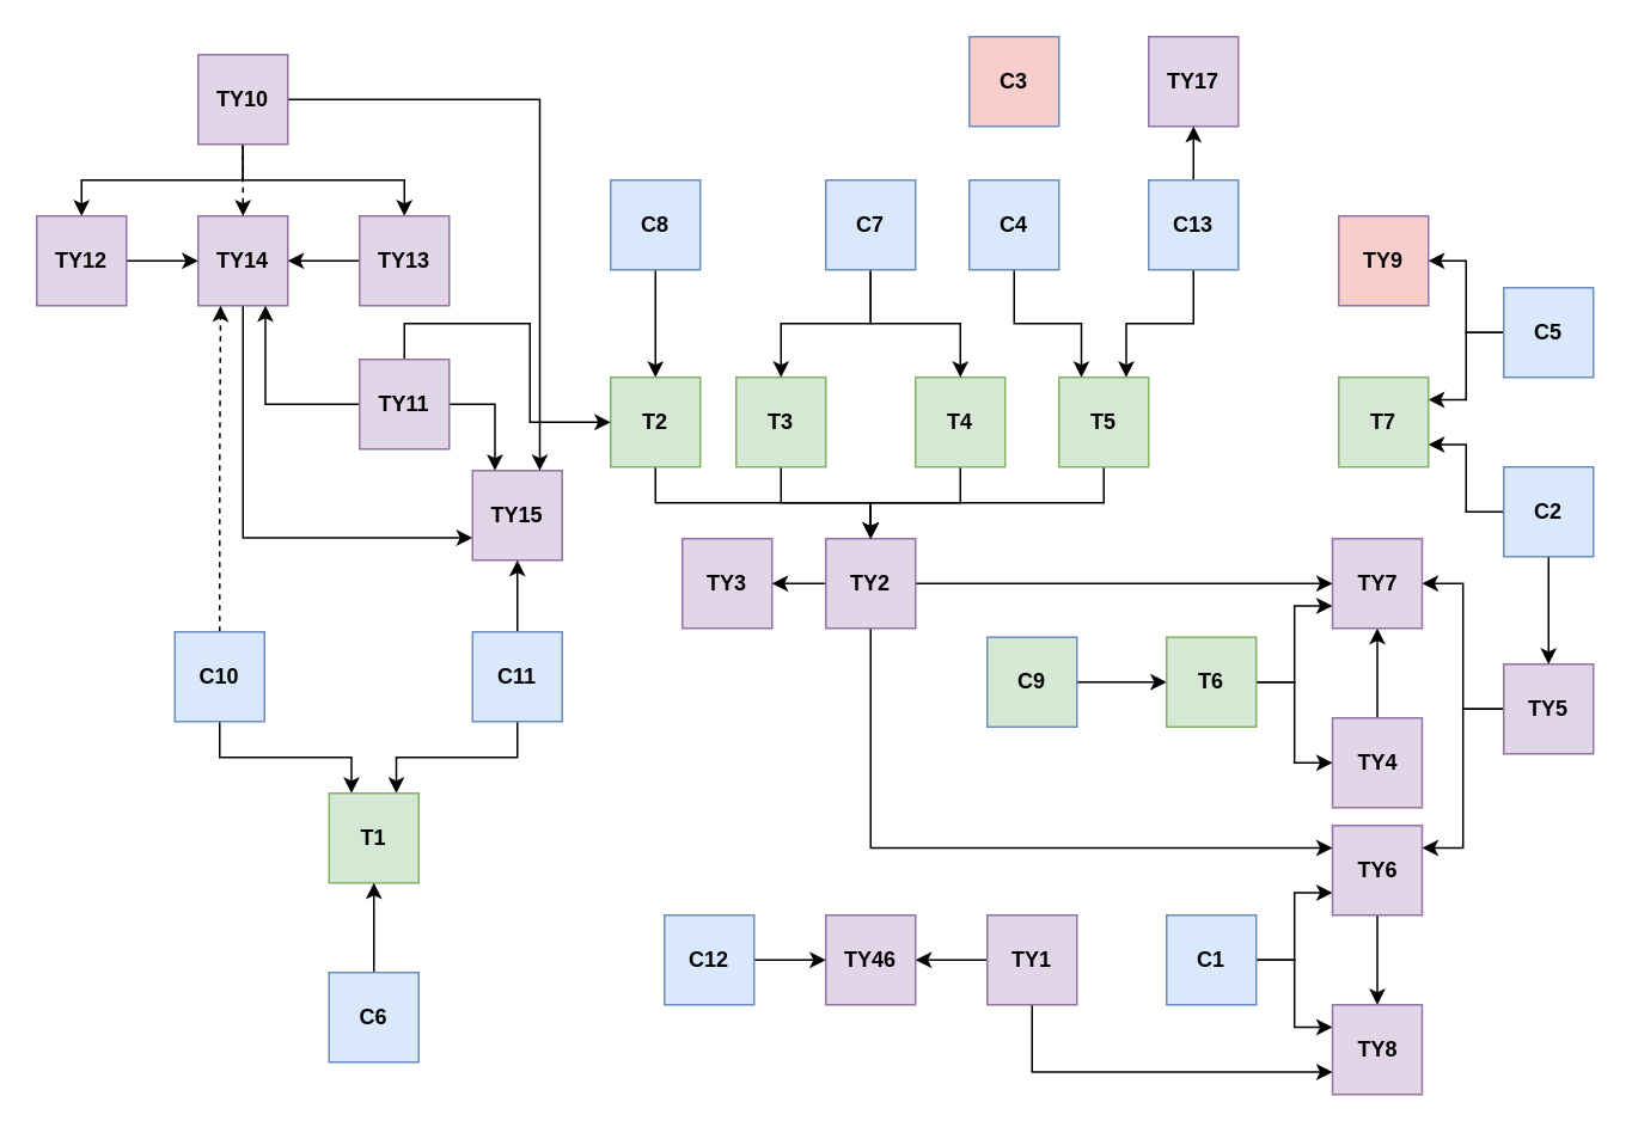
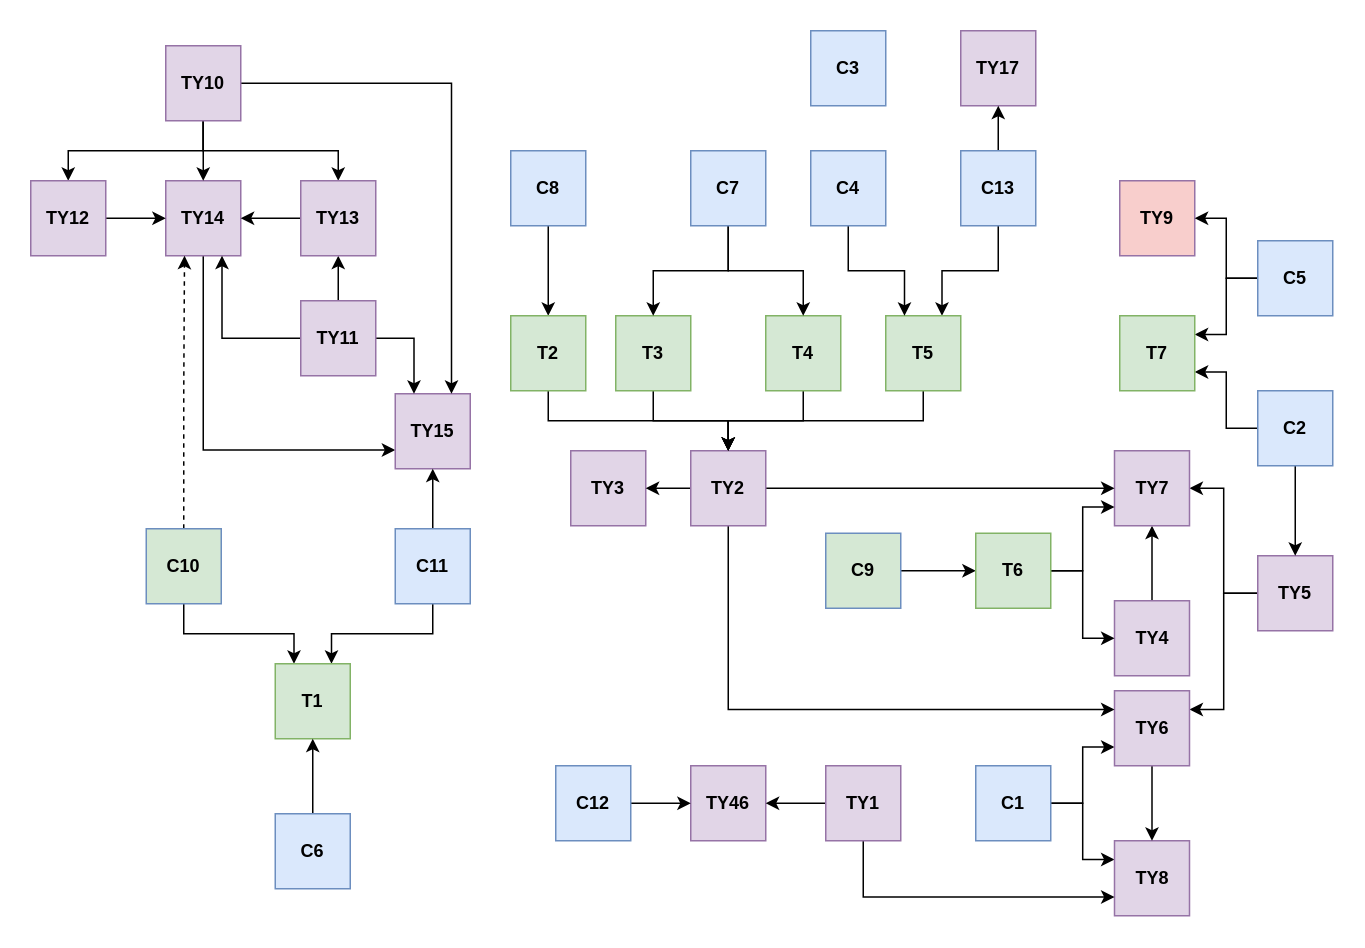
- <mxCell id="82" value="C3" style="rounded=0;whiteSpace=wrap;html=1;fontStyle=1;fillColor=#f8cecc;strokeColor=#6c8ebf;" vertex="1" parent="1"><mxGeometry x="540" y="20" width="50" height="50" as="geometry" /></mxCell>
+ <mxCell id="82" value="C3" style="rounded=0;whiteSpace=wrap;html=1;fontStyle=1;fillColor=#dae8fc;strokeColor=#6c8ebf;" vertex="1" parent="1"><mxGeometry x="540" y="20" width="50" height="50" as="geometry" /></mxCell>
- <mxCell id="71" style="edgeStyle=orthogonalEdgeStyle;rounded=0;orthogonalLoop=1;jettySize=auto;html=1;exitX=0.5;exitY=1;exitDx=0;exitDy=0;entryX=0.5;entryY=0;entryDx=0;entryDy=0;dashed=1;" parent="1" source="73" target="19" edge="1"><mxGeometry relative="1" as="geometry" /></mxCell>
+ <mxCell id="71" style="edgeStyle=orthogonalEdgeStyle;rounded=0;orthogonalLoop=1;jettySize=auto;html=1;exitX=0.5;exitY=1;exitDx=0;exitDy=0;entryX=0.5;entryY=0;entryDx=0;entryDy=0;" parent="1" source="73" target="19" edge="1"><mxGeometry relative="1" as="geometry" /></mxCell>
- <mxCell id="74" style="edgeStyle=orthogonalEdgeStyle;rounded=0;orthogonalLoop=1;jettySize=auto;html=1;exitX=0.5;exitY=0;exitDx=0;exitDy=0;" parent="1" source="77" target="48" edge="1"><mxGeometry relative="1" as="geometry" /></mxCell>
+ <mxCell id="74" style="edgeStyle=orthogonalEdgeStyle;rounded=0;orthogonalLoop=1;jettySize=auto;html=1;exitX=0.5;exitY=0;exitDx=0;exitDy=0;entryX=0.5;entryY=1;entryDx=0;entryDy=0;" parent="1" source="77" target="81" edge="1"><mxGeometry relative="1" as="geometry" /></mxCell>
- <mxCell id="40" value="C10" style="rounded=0;whiteSpace=wrap;html=1;fontStyle=1;fillColor=#dae8fc;strokeColor=#6c8ebf;" parent="1" vertex="1"><mxGeometry x="97" y="352" width="50" height="50" as="geometry" /></mxCell>
+ <mxCell id="40" value="C10" style="rounded=0;whiteSpace=wrap;html=1;fontStyle=1;fillColor=#d5e8d4;strokeColor=#6c8ebf;" parent="1" vertex="1"><mxGeometry x="97" y="352" width="50" height="50" as="geometry" /></mxCell>
